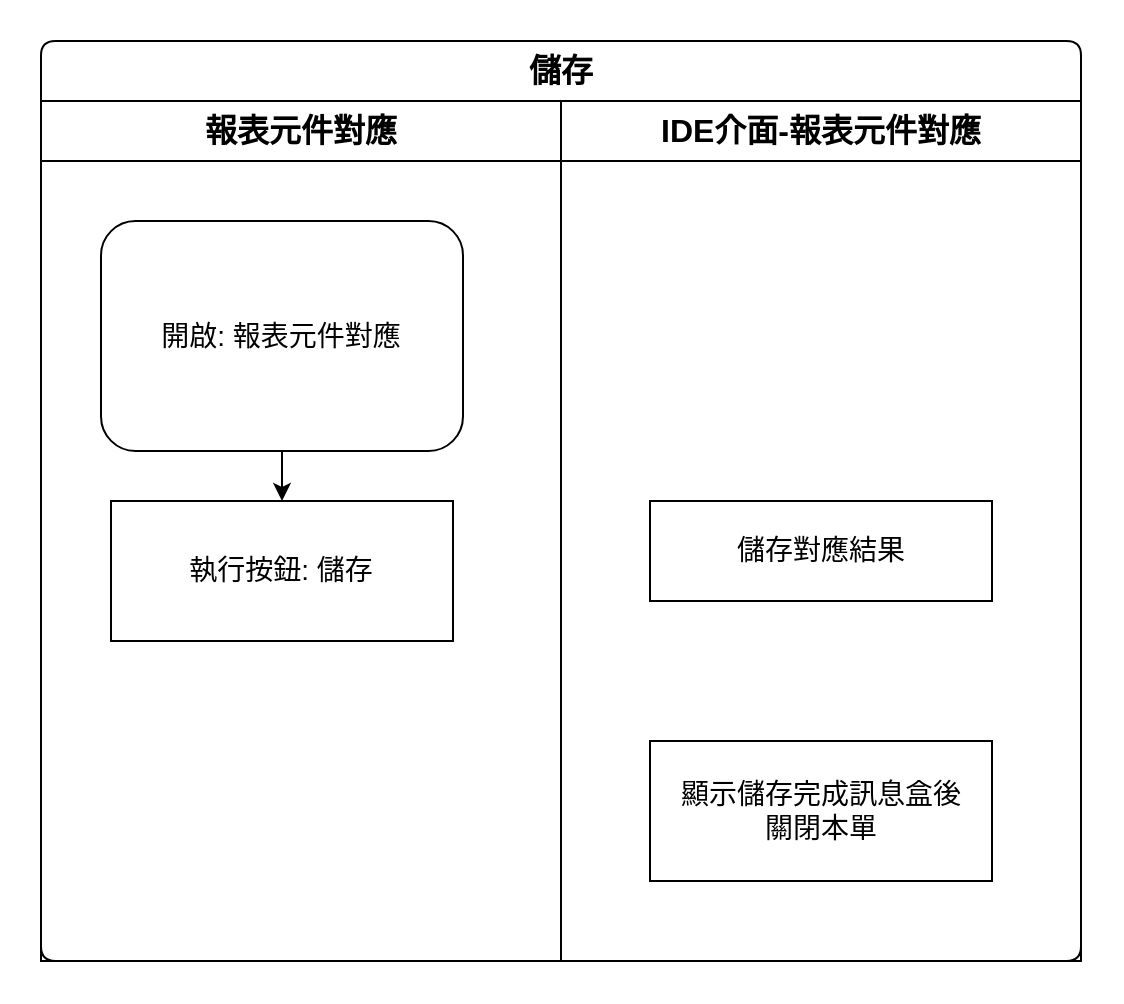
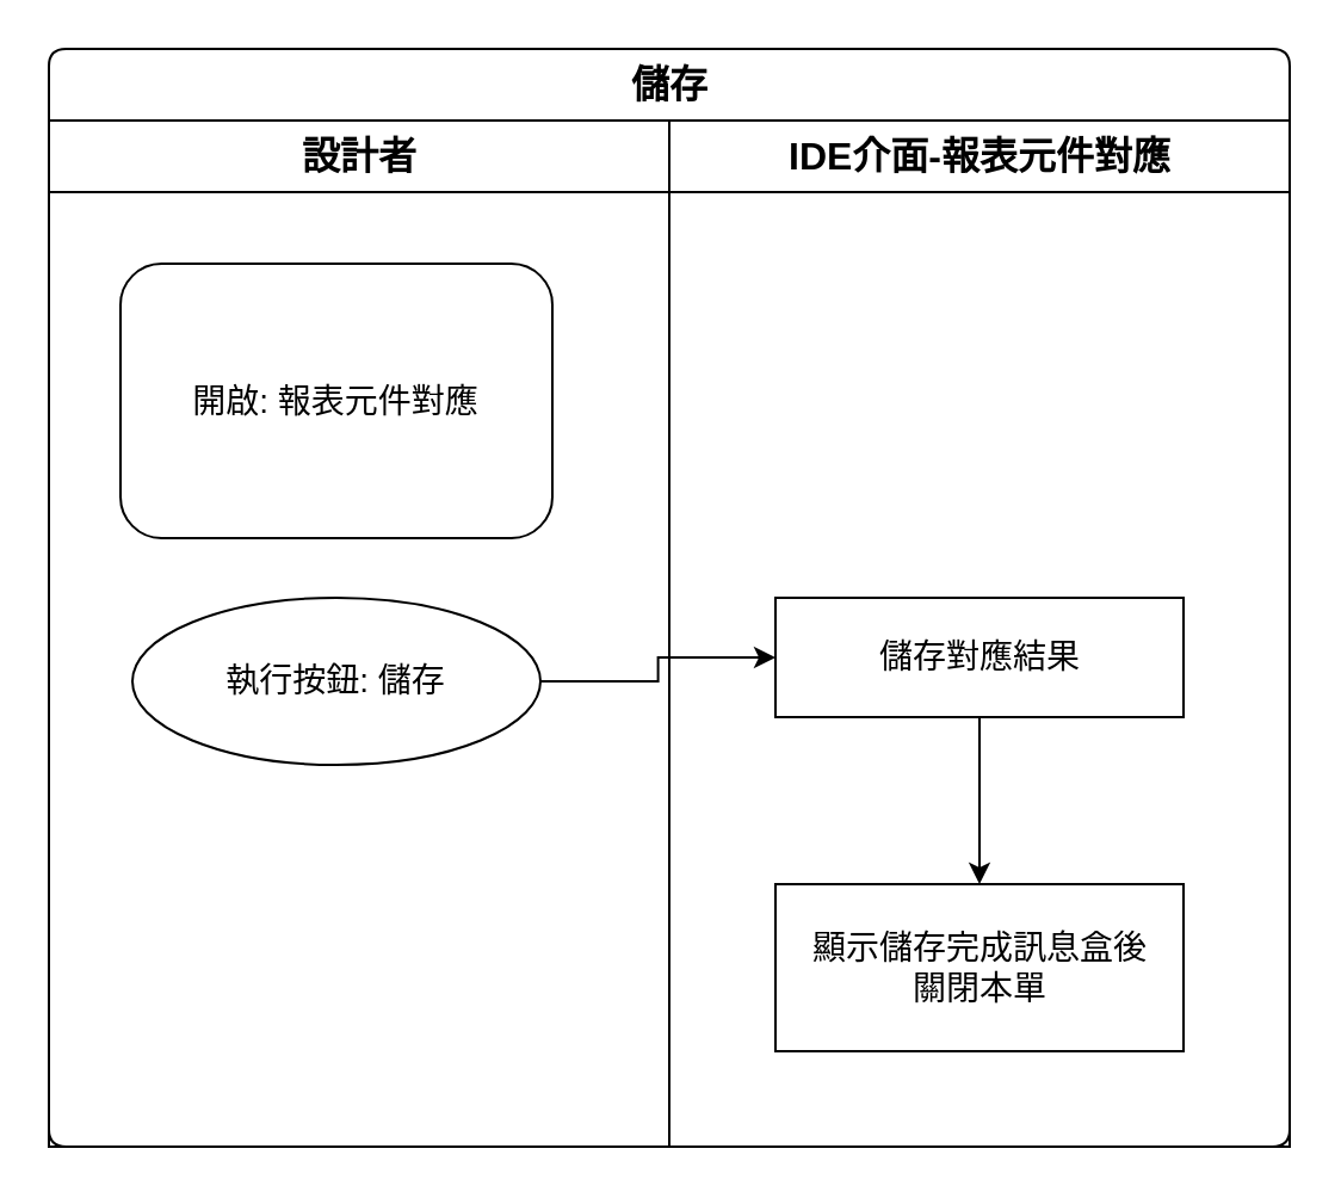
- <mxCell id="4" value="報表元件對應" style="swimlane;html=1;startSize=30;fontSize=16;strokeWidth=1;" vertex="1" parent="2"><mxGeometry y="30" width="260" height="430" as="geometry" /></mxCell>
+ <mxCell id="4" value="設計者" style="swimlane;html=1;startSize=30;fontSize=16;strokeWidth=1;" vertex="1" parent="2"><mxGeometry y="30" width="260" height="430" as="geometry" /></mxCell>
- <mxCell id="5" style="edgeStyle=orthogonalEdgeStyle;rounded=0;orthogonalLoop=1;jettySize=auto;html=1;fontSize=14;" edge="1" parent="4" source="6" target="7"><mxGeometry relative="1" as="geometry" /></mxCell>
- <mxCell id="7" value="執行按鈕: 儲存" style="rounded=0;whiteSpace=wrap;html=1;strokeWidth=1;fontSize=14;" vertex="1" parent="4"><mxGeometry x="35" y="200" width="171" height="70" as="geometry" /></mxCell>
+ <mxCell id="7" value="執行按鈕: 儲存" style="ellipse;whiteSpace=wrap;html=1;strokeWidth=1;fontSize=14;" vertex="1" parent="4"><mxGeometry x="35" y="200" width="171" height="70" as="geometry" /></mxCell>
+ <mxCell id="3" style="edgeStyle=orthogonalEdgeStyle;rounded=0;orthogonalLoop=1;jettySize=auto;html=1;fontSize=14;" edge="1" parent="2" source="7" target="10"><mxGeometry relative="1" as="geometry" /></mxCell>
+ <mxCell id="9" style="edgeStyle=orthogonalEdgeStyle;rounded=0;orthogonalLoop=1;jettySize=auto;html=1;" edge="1" parent="8" source="10" target="11"><mxGeometry relative="1" as="geometry" /></mxCell>
